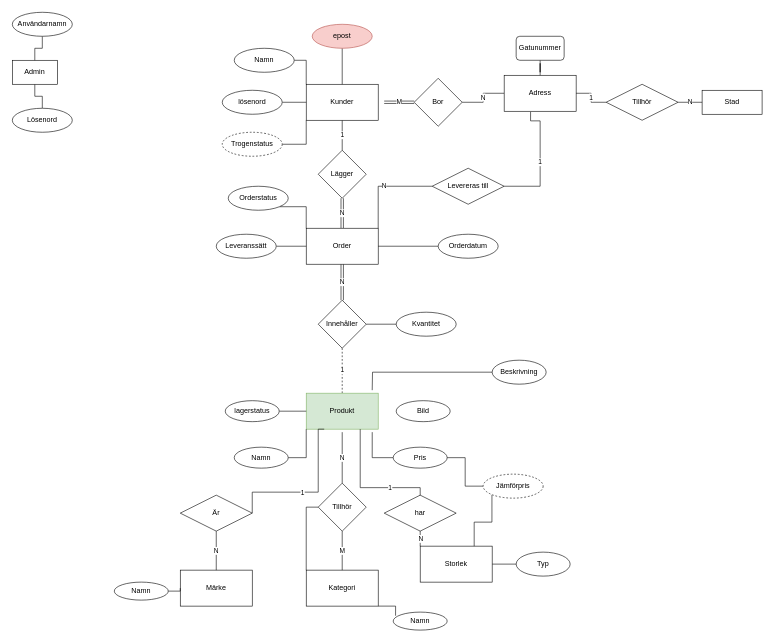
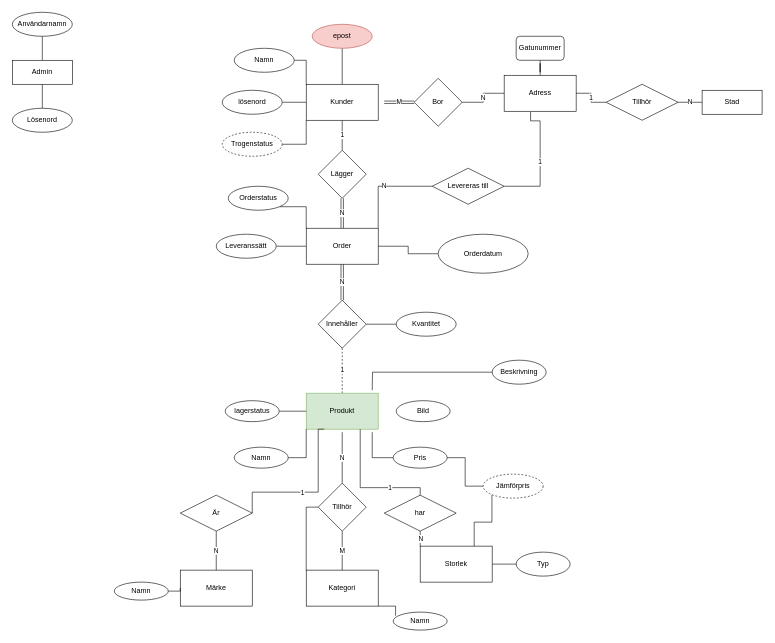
- <mxCell id="72" value="Admin" style="whiteSpace=wrap;html=1;align=center;" vertex="1" parent="1"><mxGeometry x="20" y="100" width="75" height="40" as="geometry" /></mxCell>
+ <mxCell id="72" value="Admin" style="whiteSpace=wrap;html=1;align=center;" vertex="1" parent="1"><mxGeometry x="20" y="100" width="100" height="40" as="geometry" /></mxCell>
- <mxCell id="26" value="Orderdatum" style="ellipse;whiteSpace=wrap;html=1;" parent="1" vertex="1"><mxGeometry x="730" y="390" width="100" height="40" as="geometry" /></mxCell>
+ <mxCell id="26" value="Orderdatum" style="ellipse;whiteSpace=wrap;html=1;" parent="1" vertex="1"><mxGeometry x="730" y="390" width="150" height="65" as="geometry" /></mxCell>
